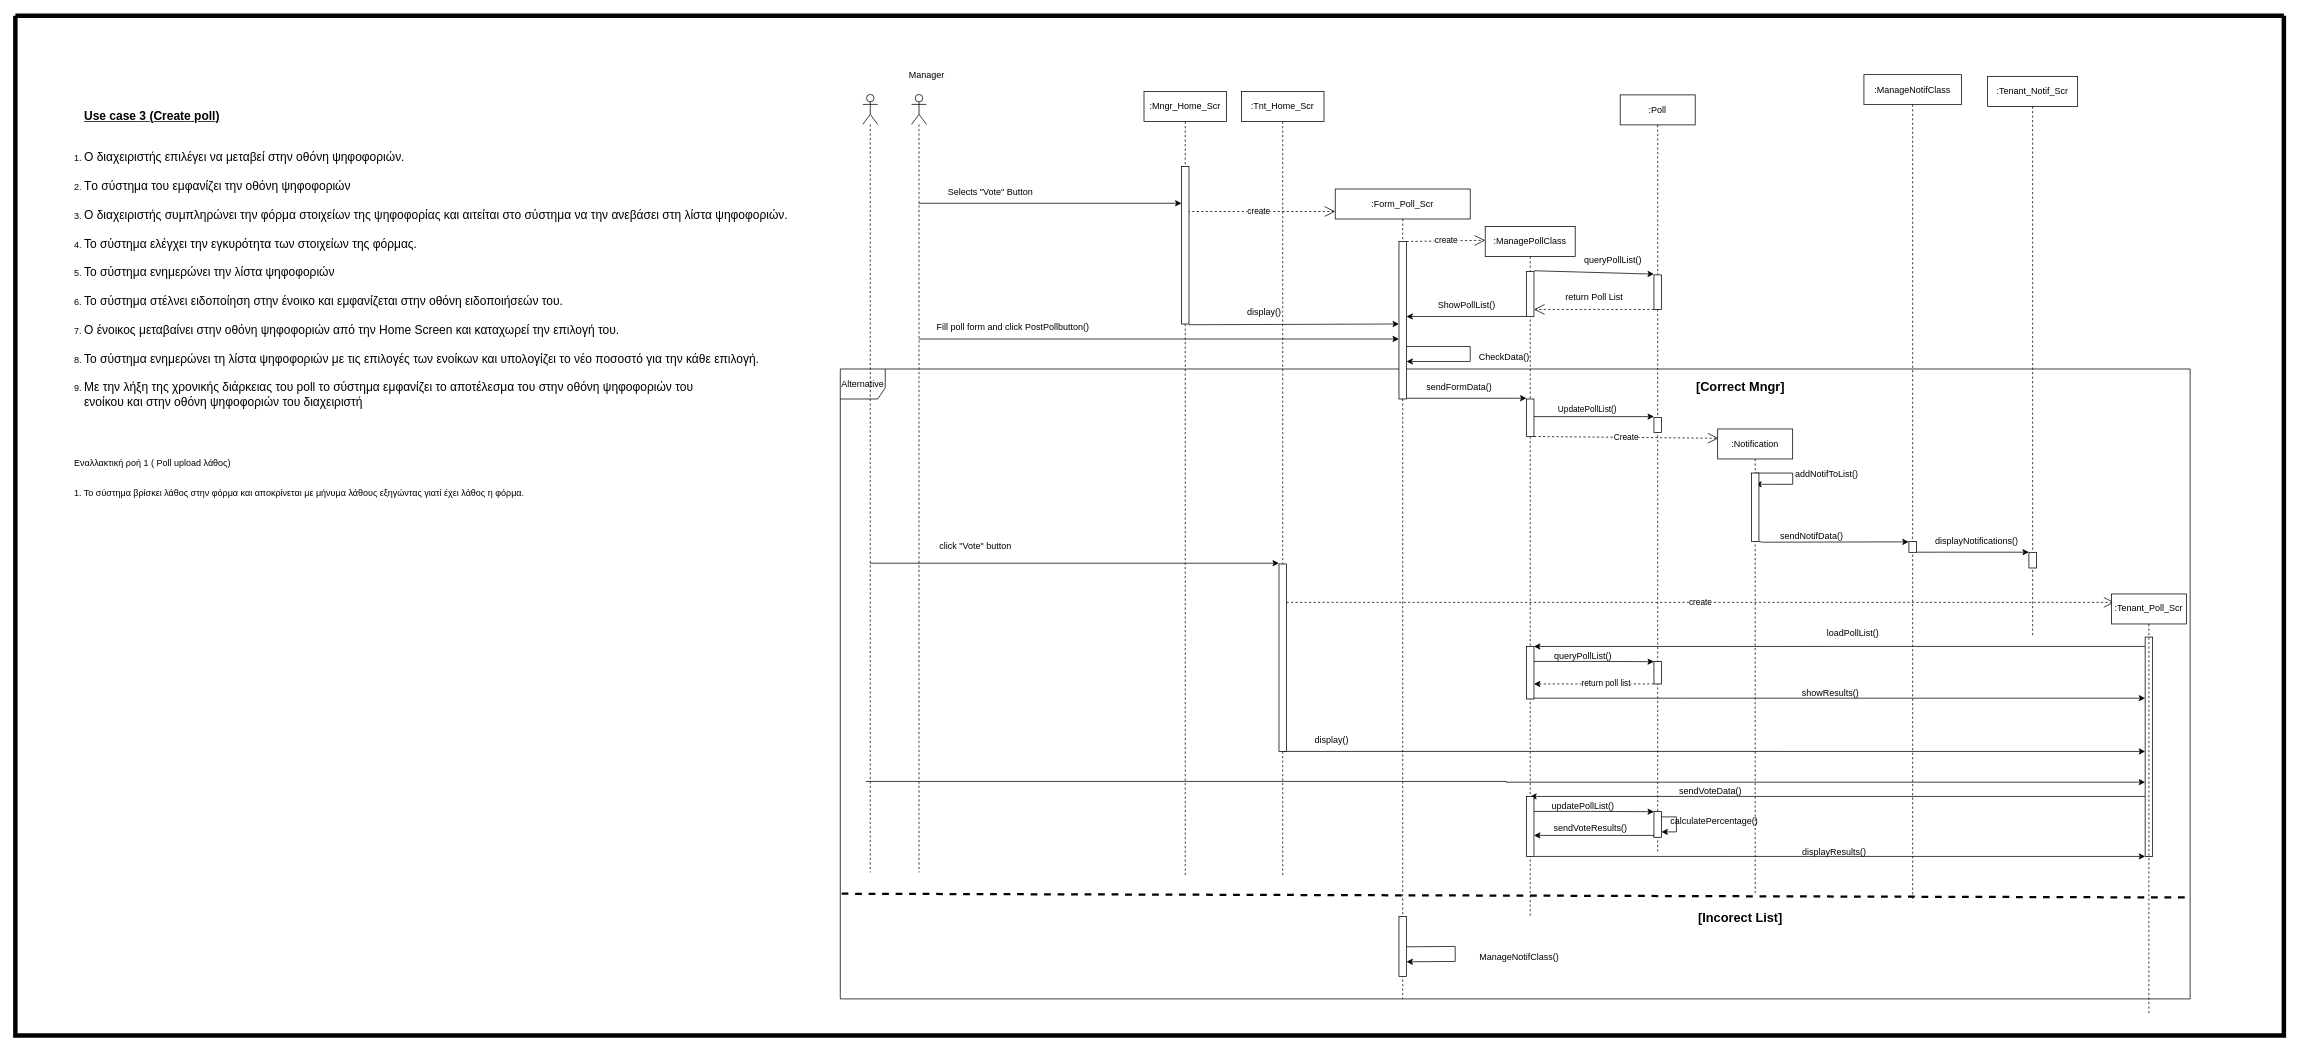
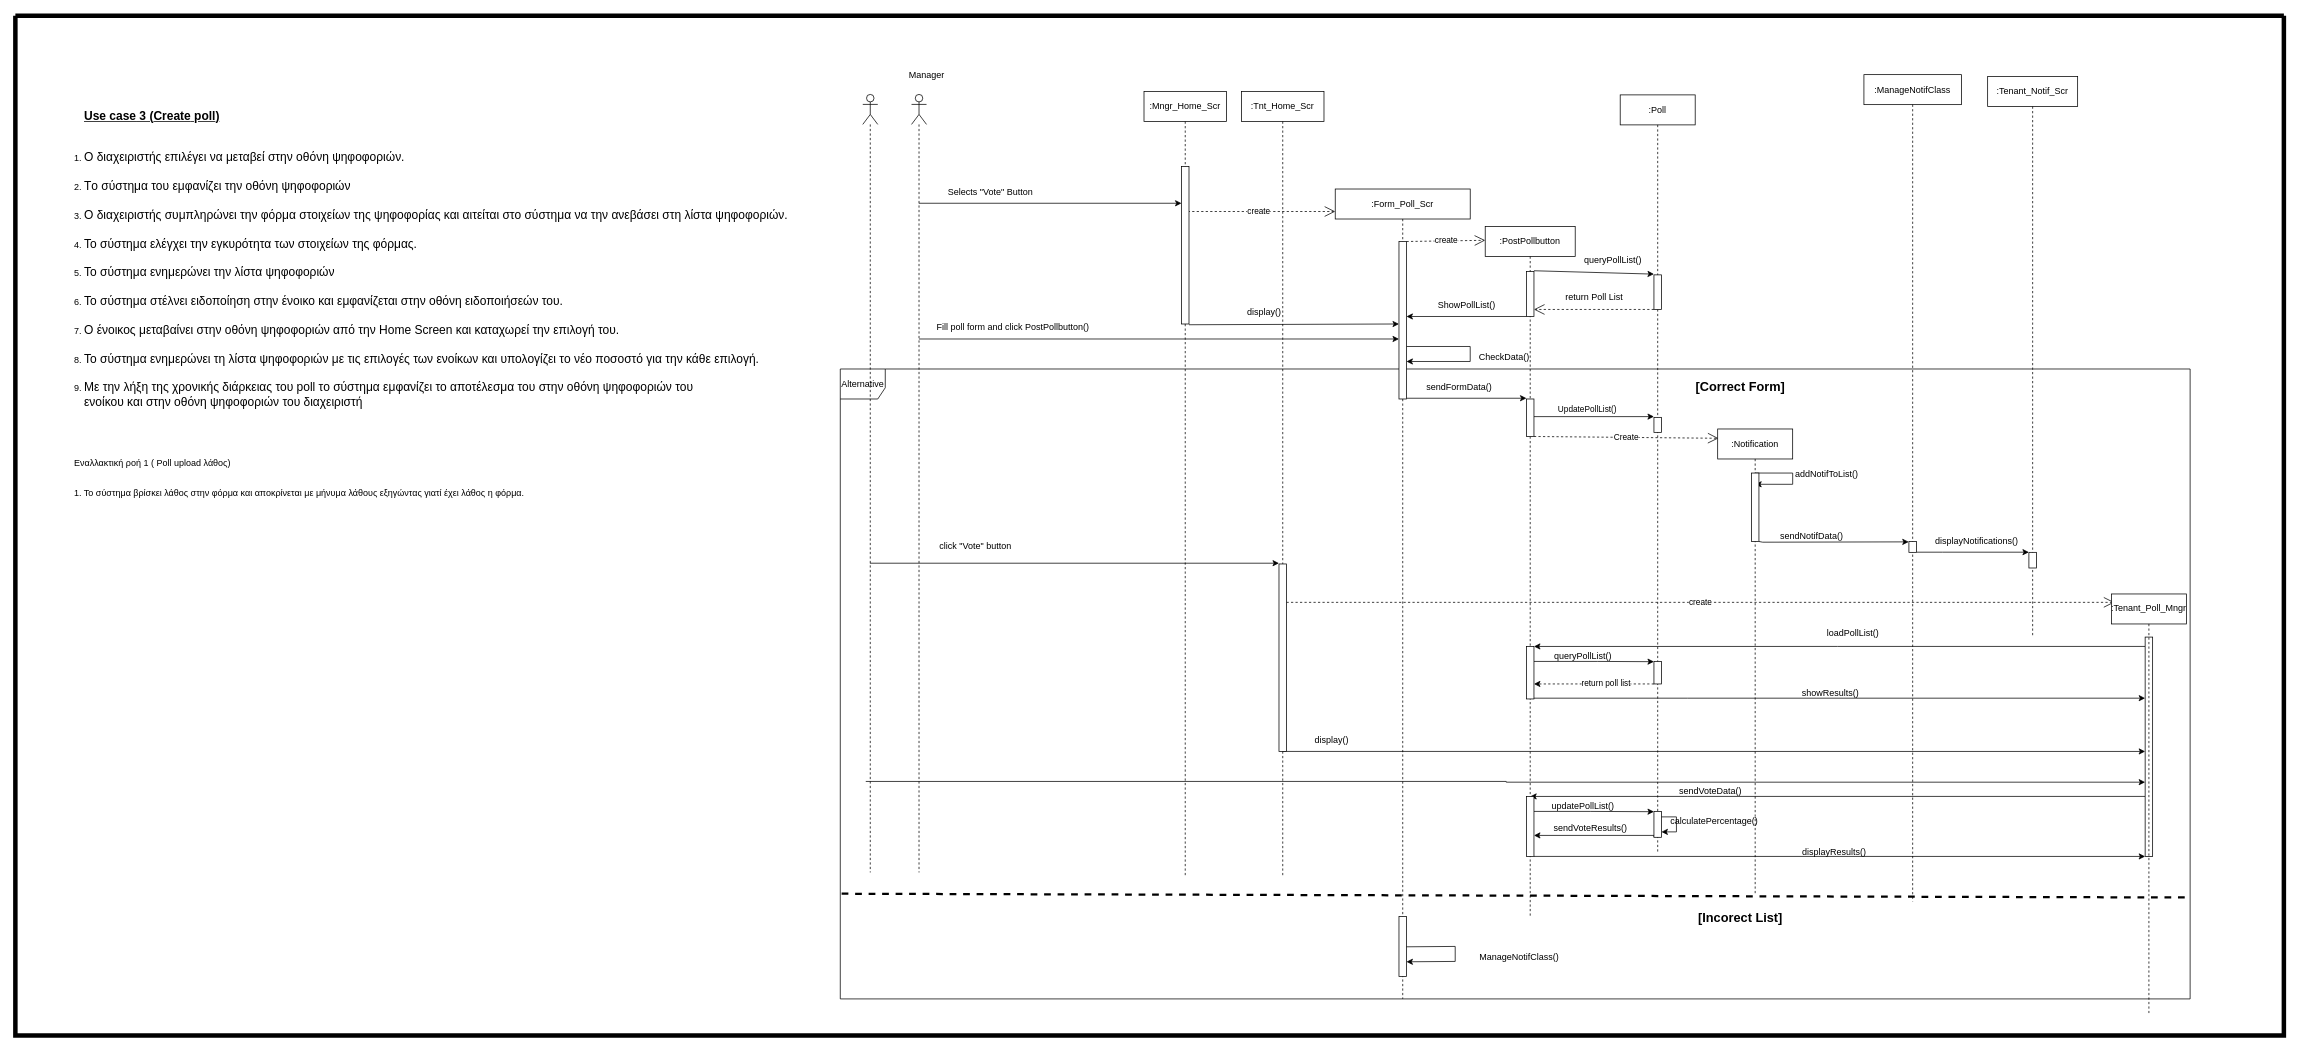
- <mxCell id="69" value=":ManagePollClass" style="shape=umlLifeline;perimeter=lifelinePerimeter;whiteSpace=wrap;html=1;container=0;dropTarget=0;collapsible=0;recursiveResize=0;outlineConnect=0;portConstraint=eastwest;newEdgeStyle={&quot;curved&quot;:0,&quot;rounded&quot;:0};points=[[0,0.02,0,0,0]];" parent="68" vertex="1"><mxGeometry width="120" height="920" as="geometry" /></mxCell>
+ <mxCell id="69" value=":PostPollbutton" style="shape=umlLifeline;perimeter=lifelinePerimeter;whiteSpace=wrap;html=1;container=0;dropTarget=0;collapsible=0;recursiveResize=0;outlineConnect=0;portConstraint=eastwest;newEdgeStyle={&quot;curved&quot;:0,&quot;rounded&quot;:0};points=[[0,0.02,0,0,0]];" parent="68" vertex="1"><mxGeometry width="120" height="920" as="geometry" /></mxCell>
- <mxCell id="55" value="&lt;font style=&quot;font-size: 17px;&quot;&gt;&lt;b style=&quot;&quot;&gt;[Correct Mngr]&lt;/b&gt;&lt;/font&gt;" style="text;html=1;align=center;verticalAlign=middle;resizable=0;points=[];autosize=1;strokeColor=none;fillColor=none;" parent="1" vertex="1"><mxGeometry x="2250" y="501.13" width="140" height="30" as="geometry" /></mxCell>
+ <mxCell id="55" value="&lt;font style=&quot;font-size: 17px;&quot;&gt;&lt;b style=&quot;&quot;&gt;[Correct Form]&lt;/b&gt;&lt;/font&gt;" style="text;html=1;align=center;verticalAlign=middle;resizable=0;points=[];autosize=1;strokeColor=none;fillColor=none;" parent="1" vertex="1"><mxGeometry x="2250" y="501.13" width="140" height="30" as="geometry" /></mxCell>
- <mxCell id="89" value=":Tenant_Poll_Scr" style="shape=umlLifeline;perimeter=lifelinePerimeter;whiteSpace=wrap;html=1;container=1;dropTarget=0;collapsible=0;recursiveResize=0;outlineConnect=0;portConstraint=eastwest;newEdgeStyle={&quot;curved&quot;:0,&quot;rounded&quot;:0};points=[[0.04,0.02,0,0,0]];" parent="1" vertex="1"><mxGeometry x="2815" y="791.13" width="100" height="558.87" as="geometry" /></mxCell>
+ <mxCell id="89" value=":Tenant_Poll_Mngr" style="shape=umlLifeline;perimeter=lifelinePerimeter;whiteSpace=wrap;html=1;container=1;dropTarget=0;collapsible=0;recursiveResize=0;outlineConnect=0;portConstraint=eastwest;newEdgeStyle={&quot;curved&quot;:0,&quot;rounded&quot;:0};points=[[0.04,0.02,0,0,0]];" parent="1" vertex="1"><mxGeometry x="2815" y="791.13" width="100" height="558.87" as="geometry" /></mxCell>
